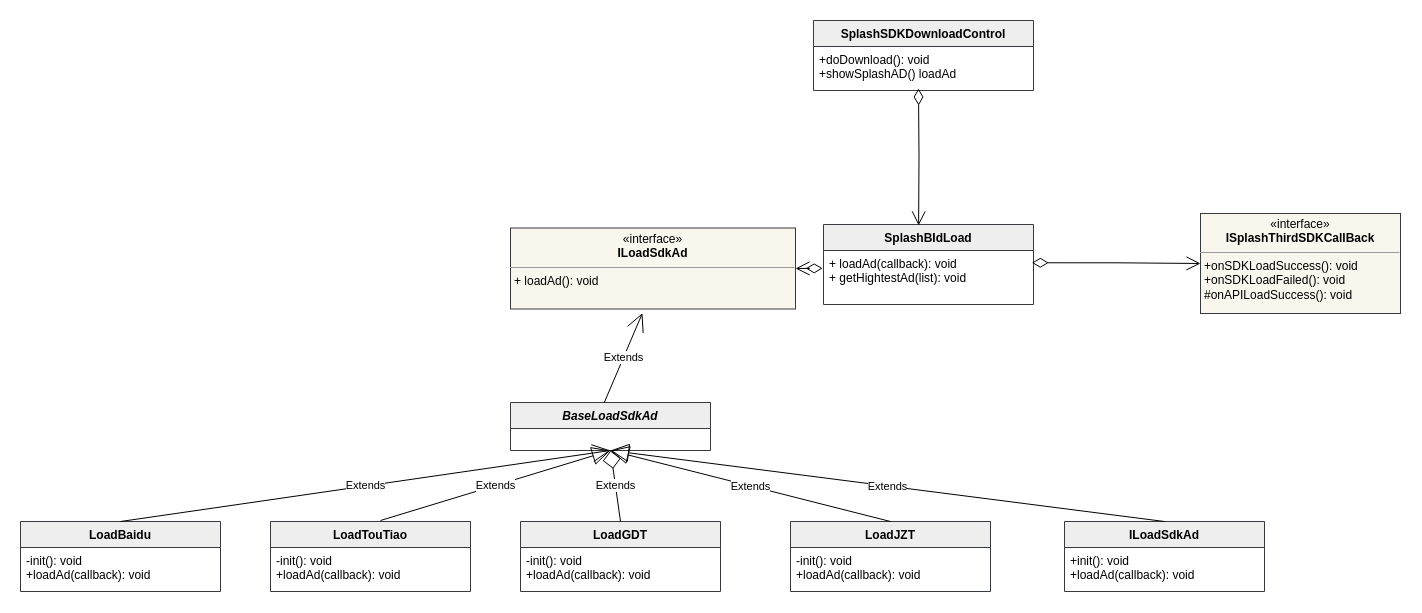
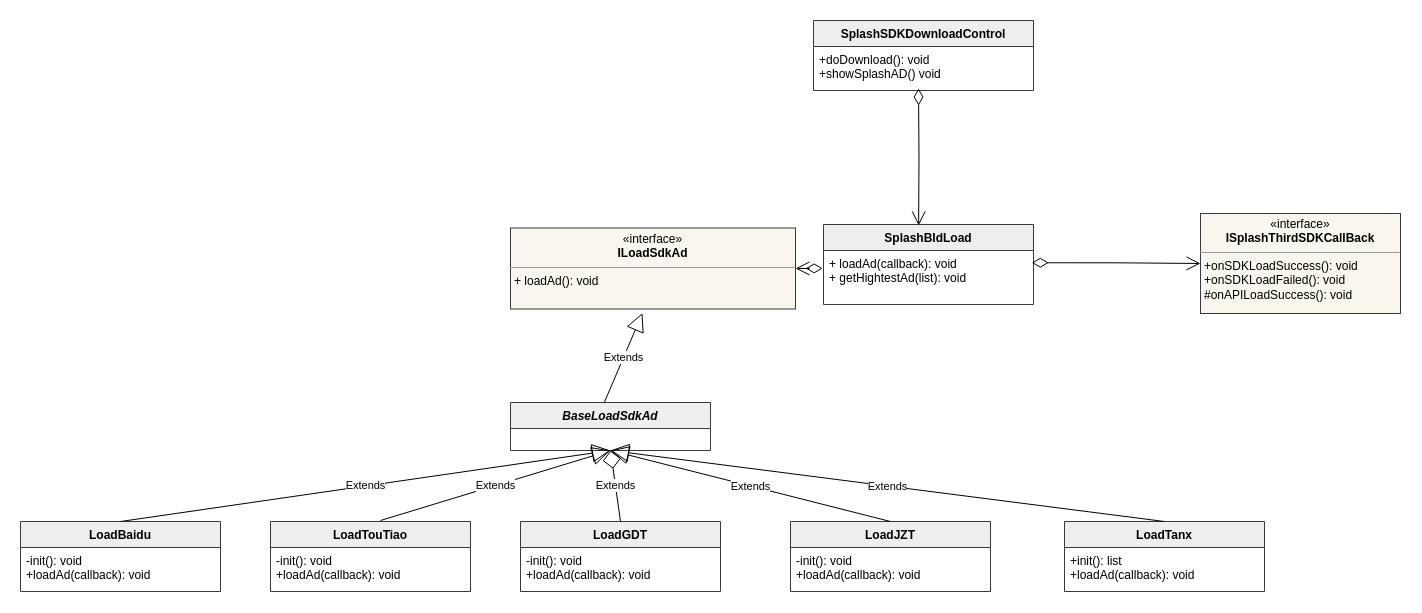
- <mxCell id="13" value="+doDownload(): void&lt;br&gt;+showSplashAD() loadAd&lt;span style=&quot;background-color: initial;&quot;&gt;&lt;br&gt;&lt;/span&gt;" style="text;strokeColor=none;fillColor=none;align=left;verticalAlign=top;spacingLeft=4;spacingRight=4;overflow=hidden;rotatable=0;points=[[0,0.5],[1,0.5]];portConstraint=eastwest;whiteSpace=wrap;html=1;" vertex="1" parent="12"><mxGeometry y="26" width="220" height="44" as="geometry" /></mxCell>
+ <mxCell id="13" value="+doDownload(): void&lt;br&gt;+showSplashAD() void&lt;span style=&quot;background-color: initial;&quot;&gt;&lt;br&gt;&lt;/span&gt;" style="text;strokeColor=none;fillColor=none;align=left;verticalAlign=top;spacingLeft=4;spacingRight=4;overflow=hidden;rotatable=0;points=[[0,0.5],[1,0.5]];portConstraint=eastwest;whiteSpace=wrap;html=1;" vertex="1" parent="12"><mxGeometry y="26" width="220" height="44" as="geometry" /></mxCell>
- <mxCell id="10" value="Extends" style="endArrow=open;endSize=16;endFill=0;html=1;rounded=0;exitX=0.468;exitY=0.01;exitDx=0;exitDy=0;exitPerimeter=0;entryX=0.463;entryY=1.05;entryDx=0;entryDy=0;entryPerimeter=0;" edge="1" parent="1" source="6" target="5"><mxGeometry width="160" relative="1" as="geometry"><mxPoint x="602.4" y="374.004" as="sourcePoint" /><mxPoint x="600" y="340" as="targetPoint" /></mxGeometry></mxCell>
+ <mxCell id="10" value="Extends" style="endArrow=block;endSize=16;endFill=0;html=1;rounded=0;exitX=0.468;exitY=0.01;exitDx=0;exitDy=0;exitPerimeter=0;entryX=0.463;entryY=1.05;entryDx=0;entryDy=0;entryPerimeter=0;" edge="1" parent="1" source="6" target="5"><mxGeometry width="160" relative="1" as="geometry"><mxPoint x="602.4" y="374.004" as="sourcePoint" /><mxPoint x="600" y="340" as="targetPoint" /></mxGeometry></mxCell>
- <mxCell id="9" value="Extends" style="endArrow=open;endSize=16;endFill=0;html=1;rounded=0;entryX=0.5;entryY=1;entryDx=0;entryDy=0;exitX=0.5;exitY=0;exitDx=0;exitDy=0;" edge="1" parent="1" source="7" target="6"><mxGeometry width="160" relative="1" as="geometry"><mxPoint x="380" y="554" as="sourcePoint" /><mxPoint x="867.6" y="439.996" as="targetPoint" /></mxGeometry></mxCell>
+ <mxCell id="9" value="Extends" style="endArrow=block;endSize=16;endFill=0;html=1;rounded=0;entryX=0.5;entryY=1;entryDx=0;entryDy=0;exitX=0.5;exitY=0;exitDx=0;exitDy=0;" edge="1" parent="1" source="7" target="6"><mxGeometry width="160" relative="1" as="geometry"><mxPoint x="380" y="554" as="sourcePoint" /><mxPoint x="867.6" y="439.996" as="targetPoint" /></mxGeometry></mxCell>
- <mxCell id="20" value="ILoadSdkAd" style="swimlane;fontStyle=1;align=center;verticalAlign=top;childLayout=stackLayout;horizontal=1;startSize=26;horizontalStack=0;resizeParent=1;resizeParentMax=0;resizeLast=0;collapsible=1;marginBottom=0;whiteSpace=wrap;html=1;fillColor=#eeeeee;strokeColor=#36393d;" vertex="1" parent="1"><mxGeometry x="1064" y="521" width="200" height="70" as="geometry" /></mxCell>
+ <mxCell id="20" value="LoadTanx" style="swimlane;fontStyle=1;align=center;verticalAlign=top;childLayout=stackLayout;horizontal=1;startSize=26;horizontalStack=0;resizeParent=1;resizeParentMax=0;resizeLast=0;collapsible=1;marginBottom=0;whiteSpace=wrap;html=1;fillColor=#eeeeee;strokeColor=#36393d;" vertex="1" parent="1"><mxGeometry x="1064" y="521" width="200" height="70" as="geometry" /></mxCell>
- <mxCell id="21" value="+init&lt;span style=&quot;background-color: initial;&quot;&gt;(): void&lt;br&gt;&lt;/span&gt;&lt;span style=&quot;border-color: var(--border-color); background-color: initial;&quot;&gt;+loadAd&lt;span style=&quot;border-color: var(--border-color); background-color: initial;&quot;&gt;(callback): void&lt;/span&gt;&lt;br&gt;&lt;/span&gt;" style="text;strokeColor=none;fillColor=none;align=left;verticalAlign=top;spacingLeft=4;spacingRight=4;overflow=hidden;rotatable=0;points=[[0,0.5],[1,0.5]];portConstraint=eastwest;whiteSpace=wrap;html=1;" vertex="1" parent="20"><mxGeometry y="26" width="200" height="44" as="geometry" /></mxCell>
+ <mxCell id="21" value="+init&lt;span style=&quot;background-color: initial;&quot;&gt;(): list&lt;br&gt;&lt;/span&gt;&lt;span style=&quot;border-color: var(--border-color); background-color: initial;&quot;&gt;+loadAd&lt;span style=&quot;border-color: var(--border-color); background-color: initial;&quot;&gt;(callback): void&lt;/span&gt;&lt;br&gt;&lt;/span&gt;" style="text;strokeColor=none;fillColor=none;align=left;verticalAlign=top;spacingLeft=4;spacingRight=4;overflow=hidden;rotatable=0;points=[[0,0.5],[1,0.5]];portConstraint=eastwest;whiteSpace=wrap;html=1;" vertex="1" parent="20"><mxGeometry y="26" width="200" height="44" as="geometry" /></mxCell>
